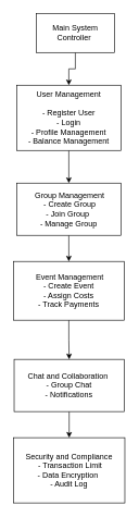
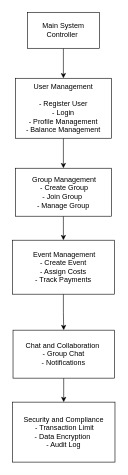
- <mxCell id="3" value="Main System Controller&amp;nbsp;" style="rounded=0;whiteSpace=wrap;html=1;" vertex="1" parent="1"><mxGeometry x="55" y="20" width="120" height="60" as="geometry" /></mxCell>
+ <mxCell id="3" value="Main System Controller&amp;nbsp;" style="rounded=0;whiteSpace=wrap;html=1;" vertex="1" parent="1"><mxGeometry x="45" y="20" width="120" height="60" as="geometry" /></mxCell>
